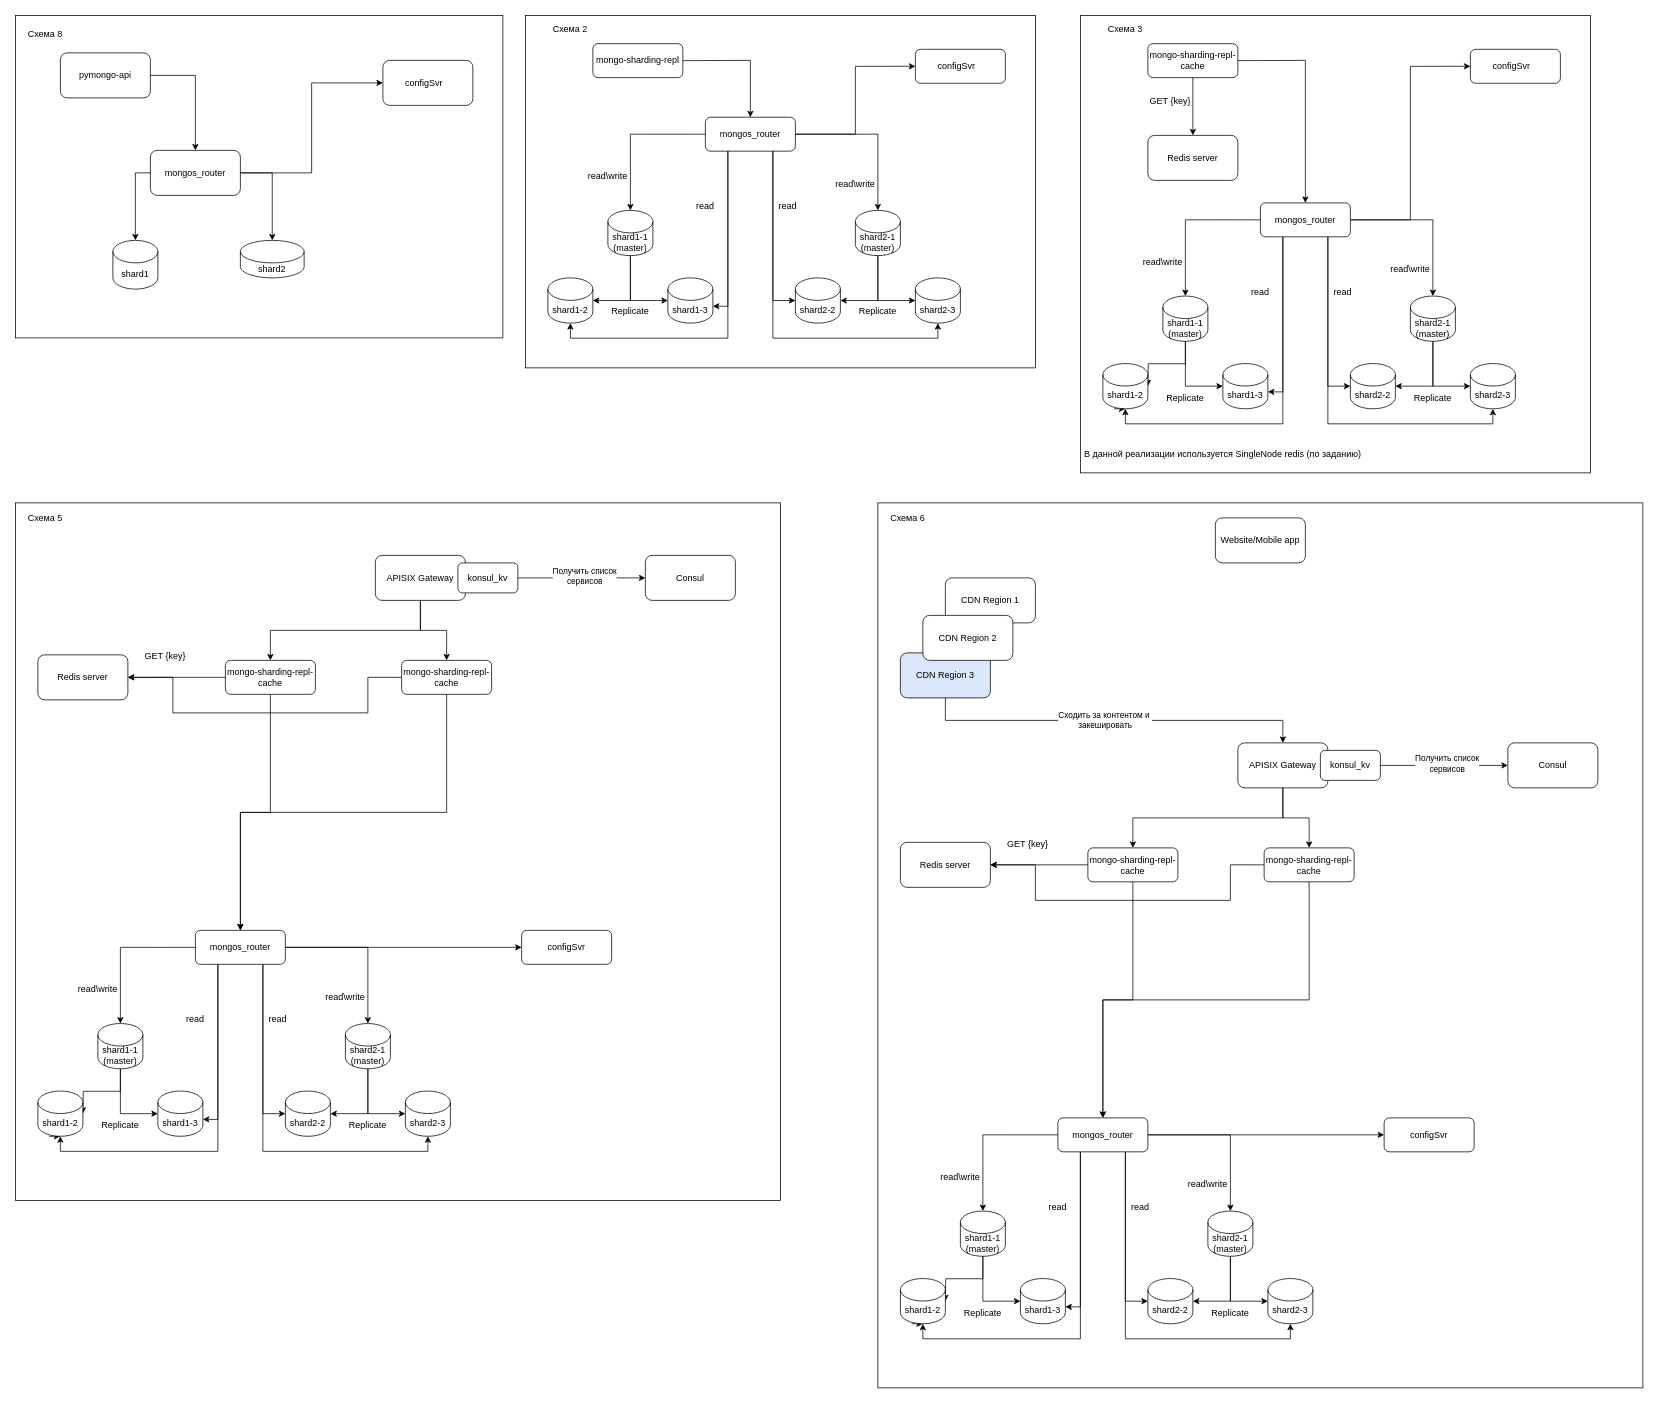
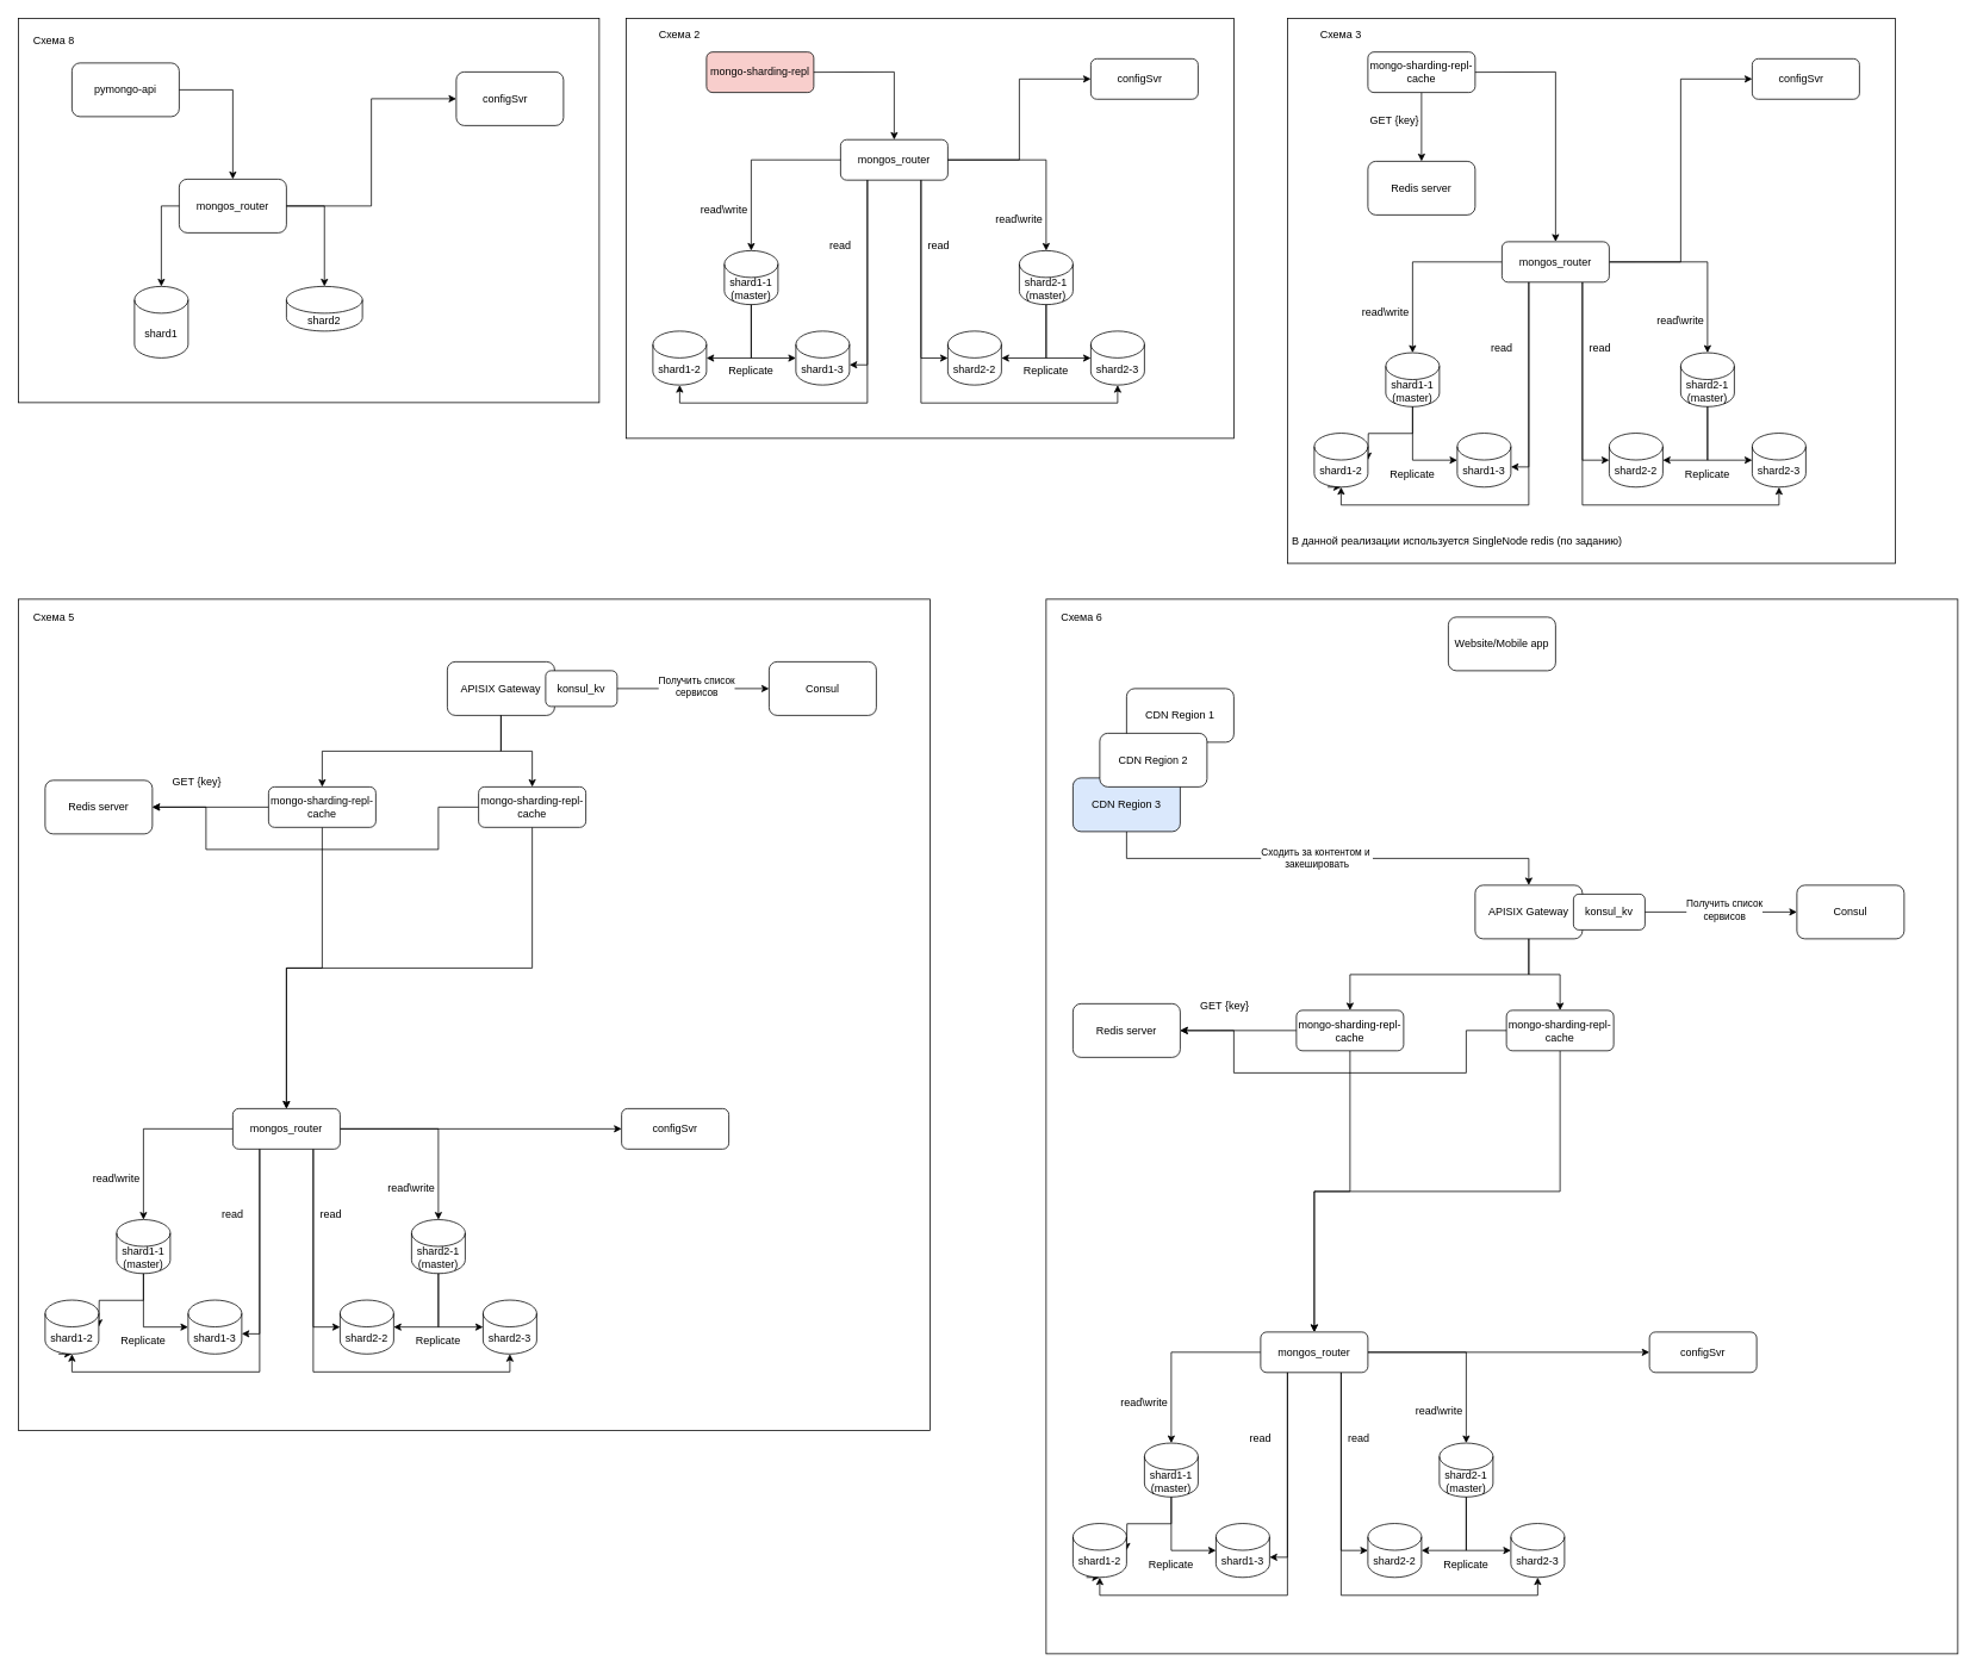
- <mxCell id="21" value="mongo-sharding-repl" style="rounded=1;whiteSpace=wrap;html=1;" vertex="1" parent="19"><mxGeometry x="90" y="37.719" width="120" height="45.263" as="geometry" /></mxCell>
+ <mxCell id="21" value="mongo-sharding-repl" style="rounded=1;whiteSpace=wrap;html=1;fillColor=#f8cecc;" vertex="1" parent="19"><mxGeometry x="90" y="37.719" width="120" height="45.263" as="geometry" /></mxCell>
- <mxCell id="13" value="shard1" style="shape=cylinder3;whiteSpace=wrap;html=1;boundedLbl=1;backgroundOutline=1;size=15;" vertex="1" parent="2"><mxGeometry x="130" y="300" width="60" height="65" as="geometry" /></mxCell>
+ <mxCell id="13" value="shard1" style="shape=cylinder3;whiteSpace=wrap;html=1;boundedLbl=1;backgroundOutline=1;size=15;" vertex="1" parent="2"><mxGeometry x="130" y="300" width="60" height="80" as="geometry" /></mxCell>
